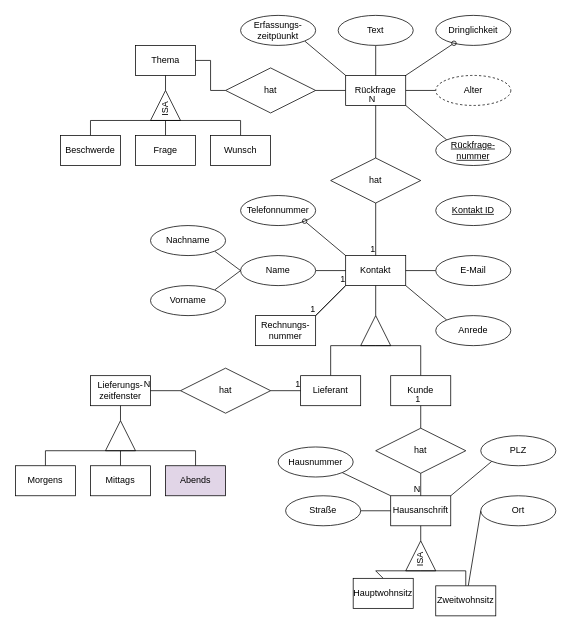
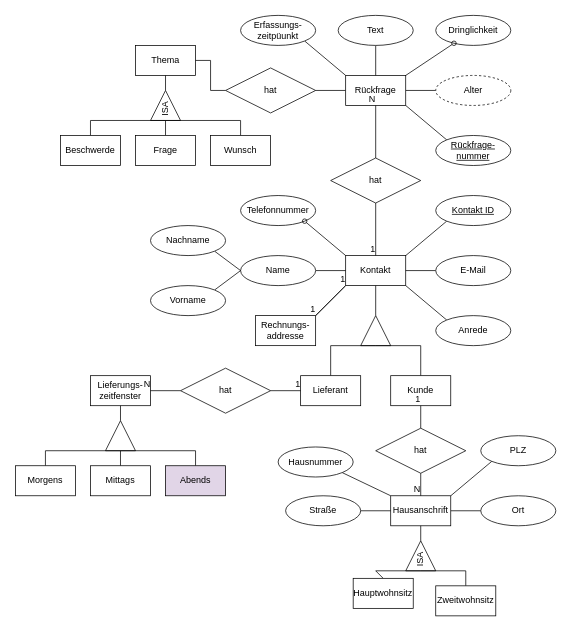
+ <mxCell id="23" style="edgeStyle=none;rounded=0;orthogonalLoop=1;jettySize=auto;html=1;exitX=1;exitY=0;exitDx=0;exitDy=0;entryX=0;entryY=1;entryDx=0;entryDy=0;sourcePerimeterSpacing=0;endArrow=none;endFill=0;endSize=6;targetPerimeterSpacing=0;" edge="1" parent="1" source="24" target="30"><mxGeometry relative="1" as="geometry" /></mxCell>
- <mxCell id="90" value="Rechnungs-nummer" style="whiteSpace=wrap;html=1;align=center;" vertex="1" parent="1"><mxGeometry x="340" y="420" width="80" height="40" as="geometry" /></mxCell>
+ <mxCell id="90" value="Rechnungs-addresse" style="whiteSpace=wrap;html=1;align=center;" vertex="1" parent="1"><mxGeometry x="340" y="420" width="80" height="40" as="geometry" /></mxCell>
- <mxCell id="63" style="edgeStyle=none;rounded=0;orthogonalLoop=1;jettySize=auto;html=1;exitX=0;exitY=0.5;exitDx=0;exitDy=0;sourcePerimeterSpacing=0;endArrow=none;endFill=0;endSize=6;targetPerimeterSpacing=0;strokeWidth=1;" edge="1" parent="1" source="64" target="85"><mxGeometry relative="1" as="geometry" /></mxCell>
+ <mxCell id="63" style="edgeStyle=none;rounded=0;orthogonalLoop=1;jettySize=auto;html=1;exitX=0;exitY=0.5;exitDx=0;exitDy=0;entryX=1;entryY=0.5;entryDx=0;entryDy=0;sourcePerimeterSpacing=0;endArrow=none;endFill=0;endSize=6;targetPerimeterSpacing=0;strokeWidth=1;" edge="1" parent="1" source="64" target="69"><mxGeometry relative="1" as="geometry" /></mxCell>
